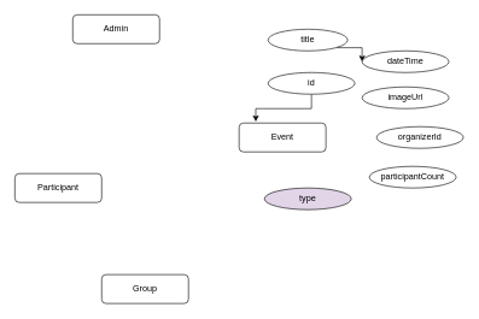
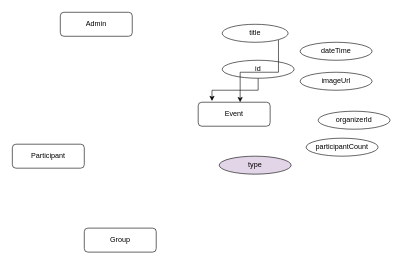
- <mxCell id="8" style="edgeStyle=orthogonalEdgeStyle;rounded=0;orthogonalLoop=1;jettySize=auto;html=1;exitX=1;exitY=1;exitDx=0;exitDy=0;" edge="1" parent="1" source="9" target="10"><mxGeometry relative="1" as="geometry" /></mxCell>
+ <mxCell id="8" style="edgeStyle=orthogonalEdgeStyle;rounded=0;orthogonalLoop=1;jettySize=auto;html=1;exitX=1;exitY=1;exitDx=0;exitDy=0;entryX=0.583;entryY=0;entryDx=0;entryDy=0;entryPerimeter=0;" edge="1" parent="1" source="9" target="4"><mxGeometry relative="1" as="geometry" /></mxCell>
- <mxCell id="12" value="organizerId" style="ellipse;whiteSpace=wrap;html=1;" vertex="1" parent="1"><mxGeometry x="520" y="175" width="120" height="30" as="geometry" /></mxCell>
+ <mxCell id="12" value="organizerId" style="ellipse;whiteSpace=wrap;html=1;" vertex="1" parent="1"><mxGeometry x="530" y="185" width="120" height="30" as="geometry" /></mxCell>
